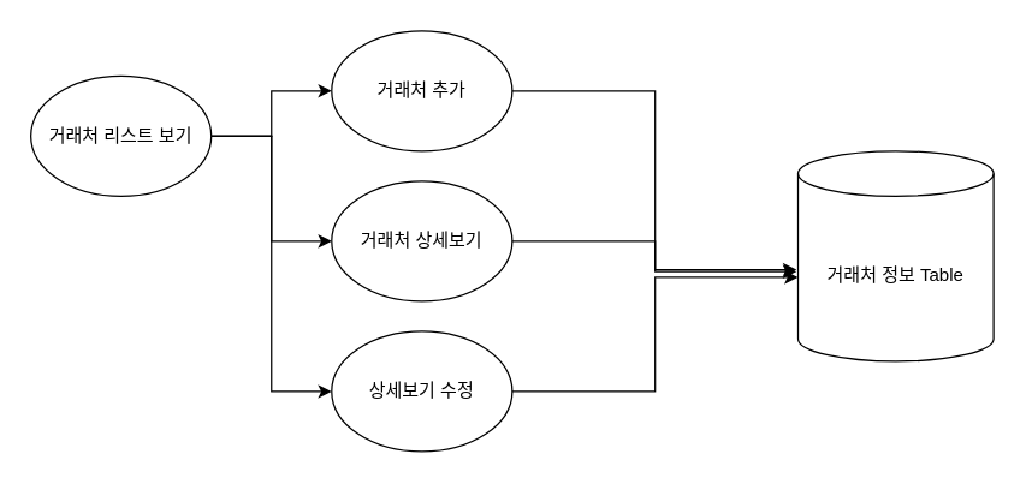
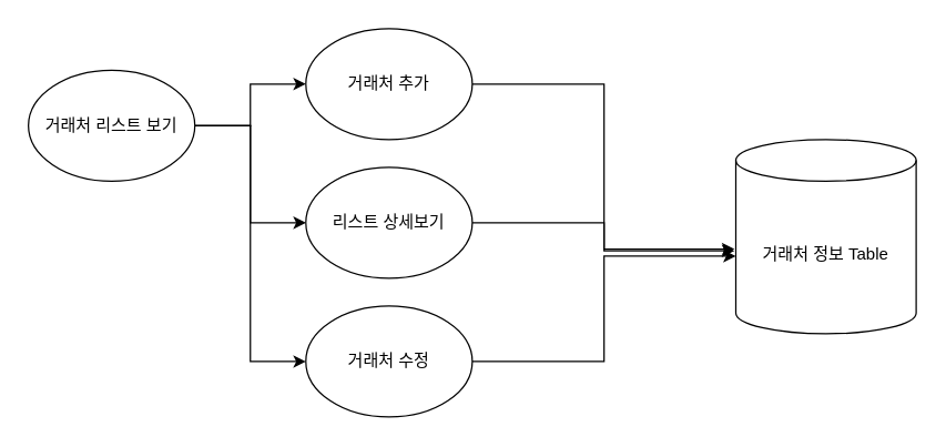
- <mxCell id="9" value="거래처 상세보기" style="ellipse;whiteSpace=wrap;html=1;" vertex="1" parent="1"><mxGeometry x="220" y="120" width="120" height="80" as="geometry" /></mxCell>
+ <mxCell id="9" value="리스트 상세보기" style="ellipse;whiteSpace=wrap;html=1;" vertex="1" parent="1"><mxGeometry x="220" y="120" width="120" height="80" as="geometry" /></mxCell>
- <mxCell id="11" value="상세보기 수정" style="ellipse;whiteSpace=wrap;html=1;" vertex="1" parent="1"><mxGeometry x="220" y="220" width="120" height="80" as="geometry" /></mxCell>
+ <mxCell id="11" value="거래처 수정" style="ellipse;whiteSpace=wrap;html=1;" vertex="1" parent="1"><mxGeometry x="220" y="220" width="120" height="80" as="geometry" /></mxCell>
